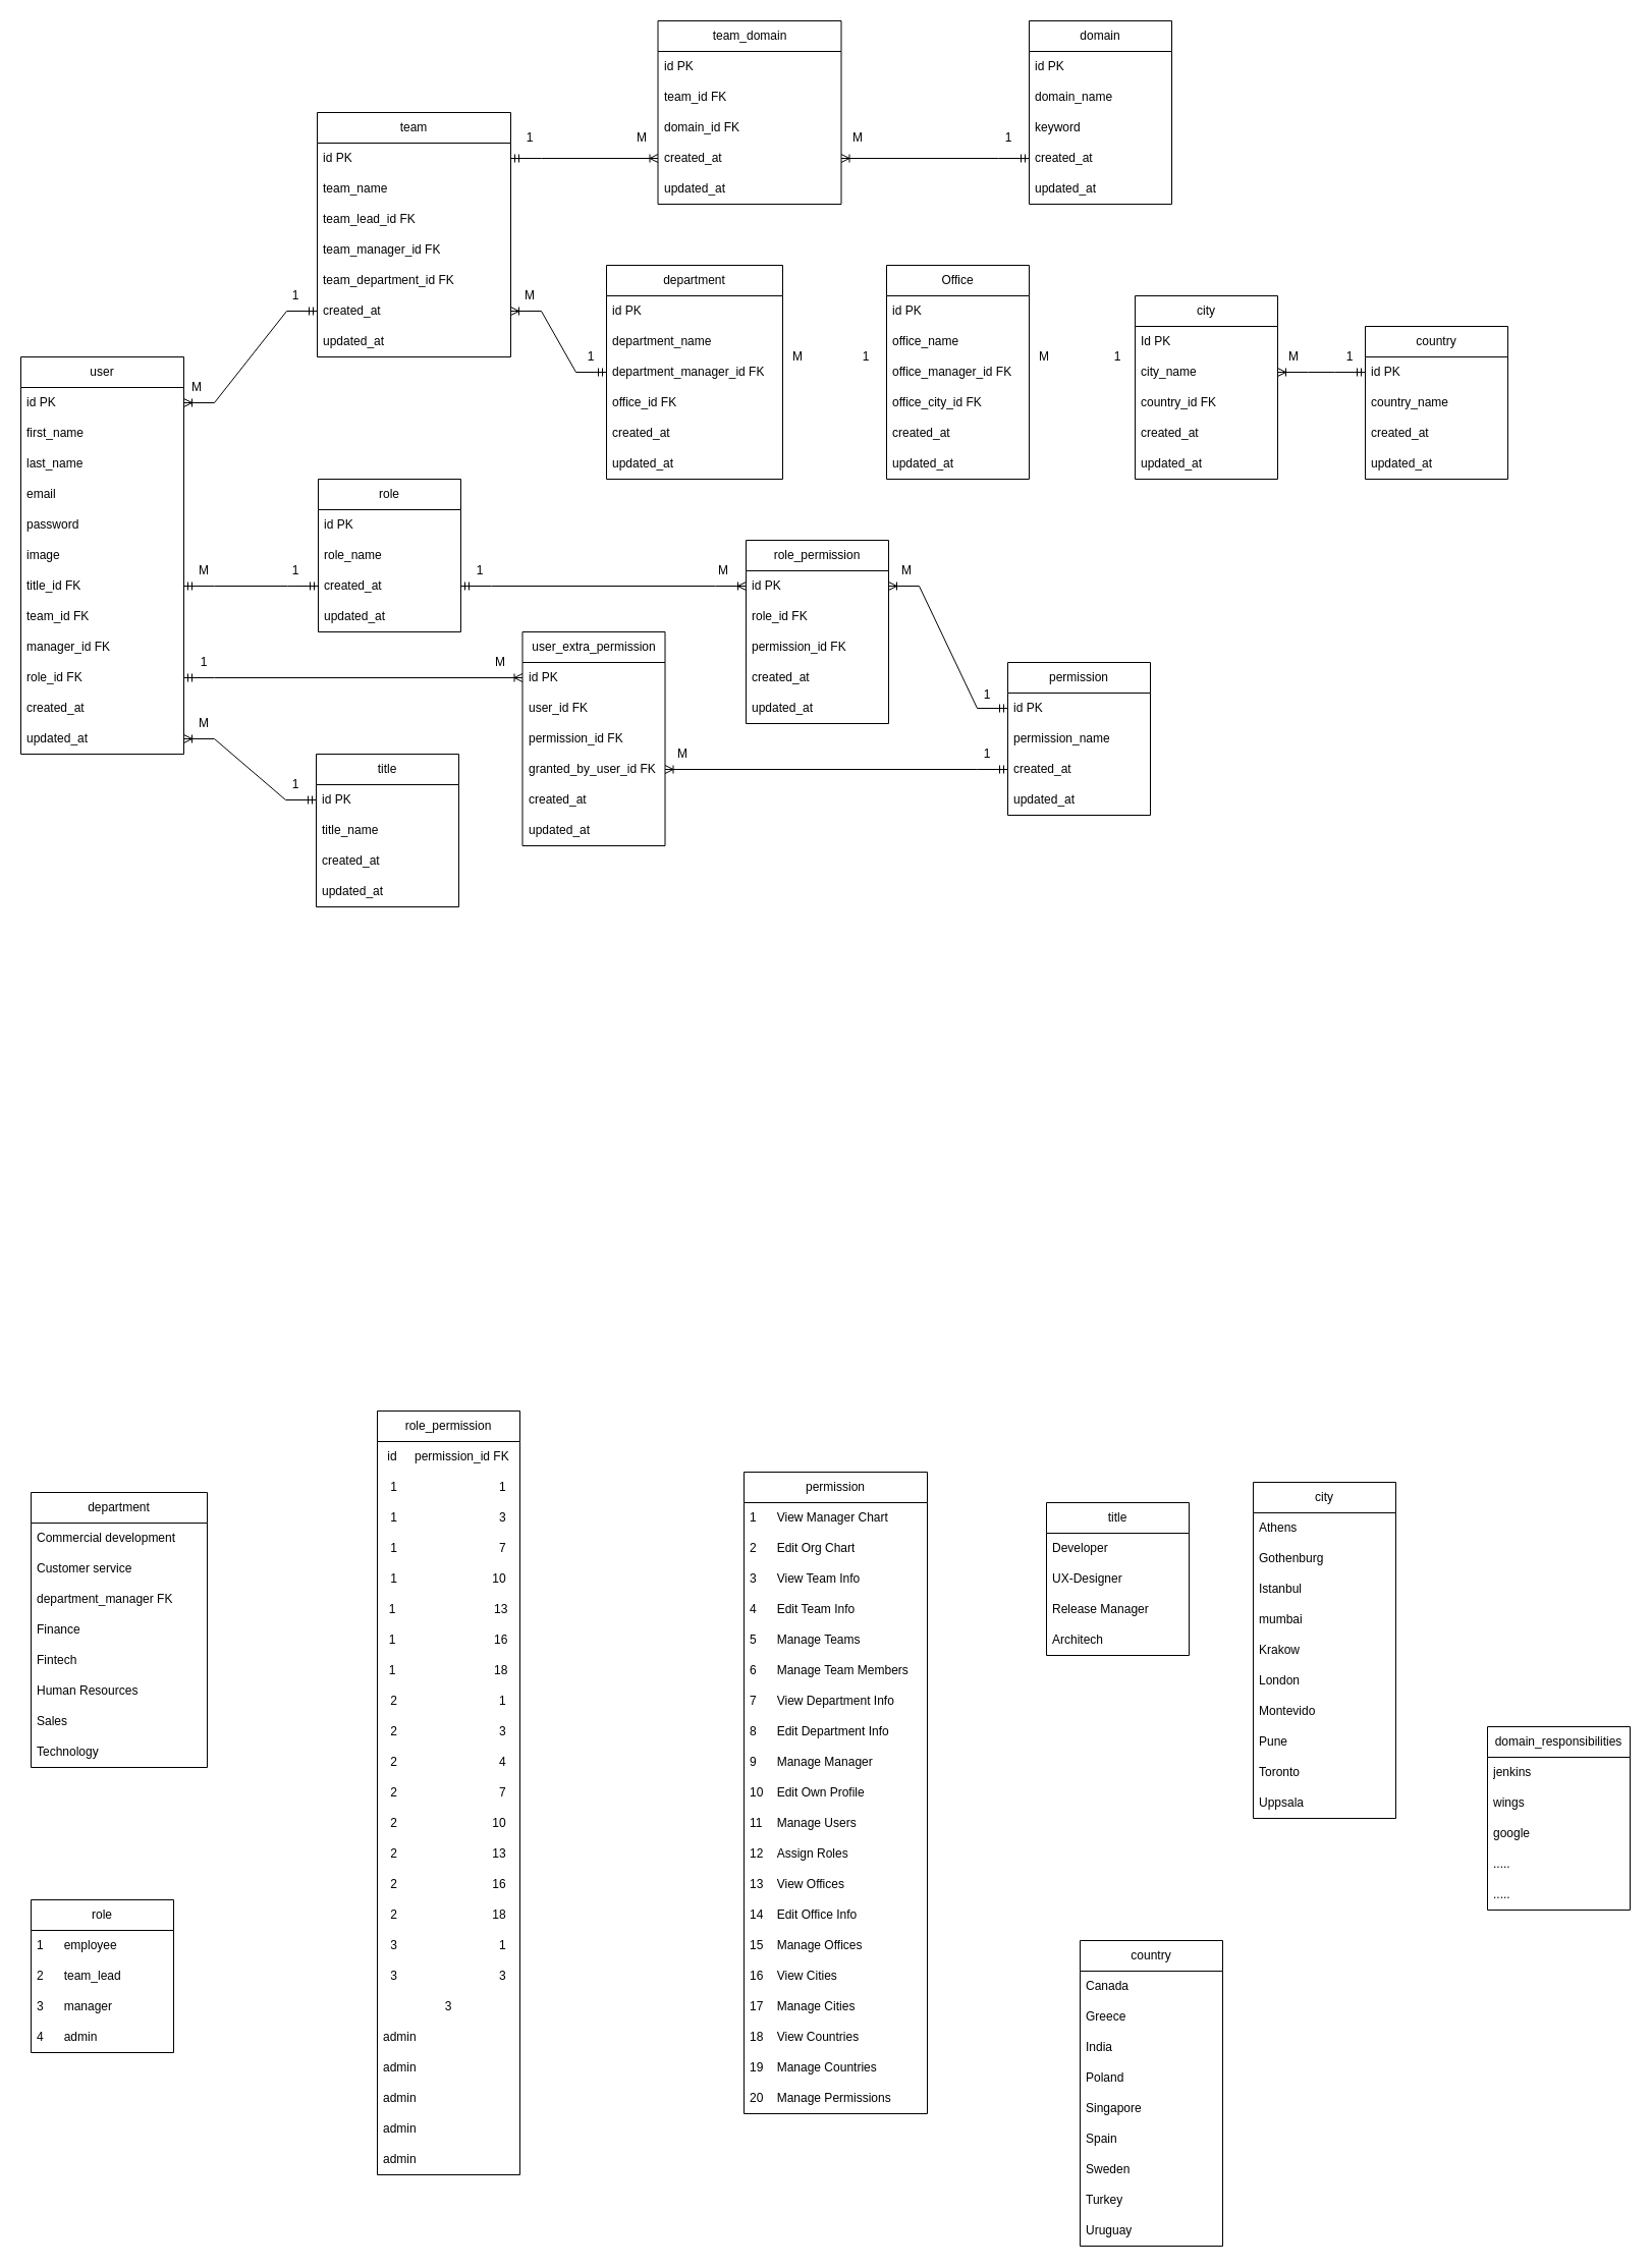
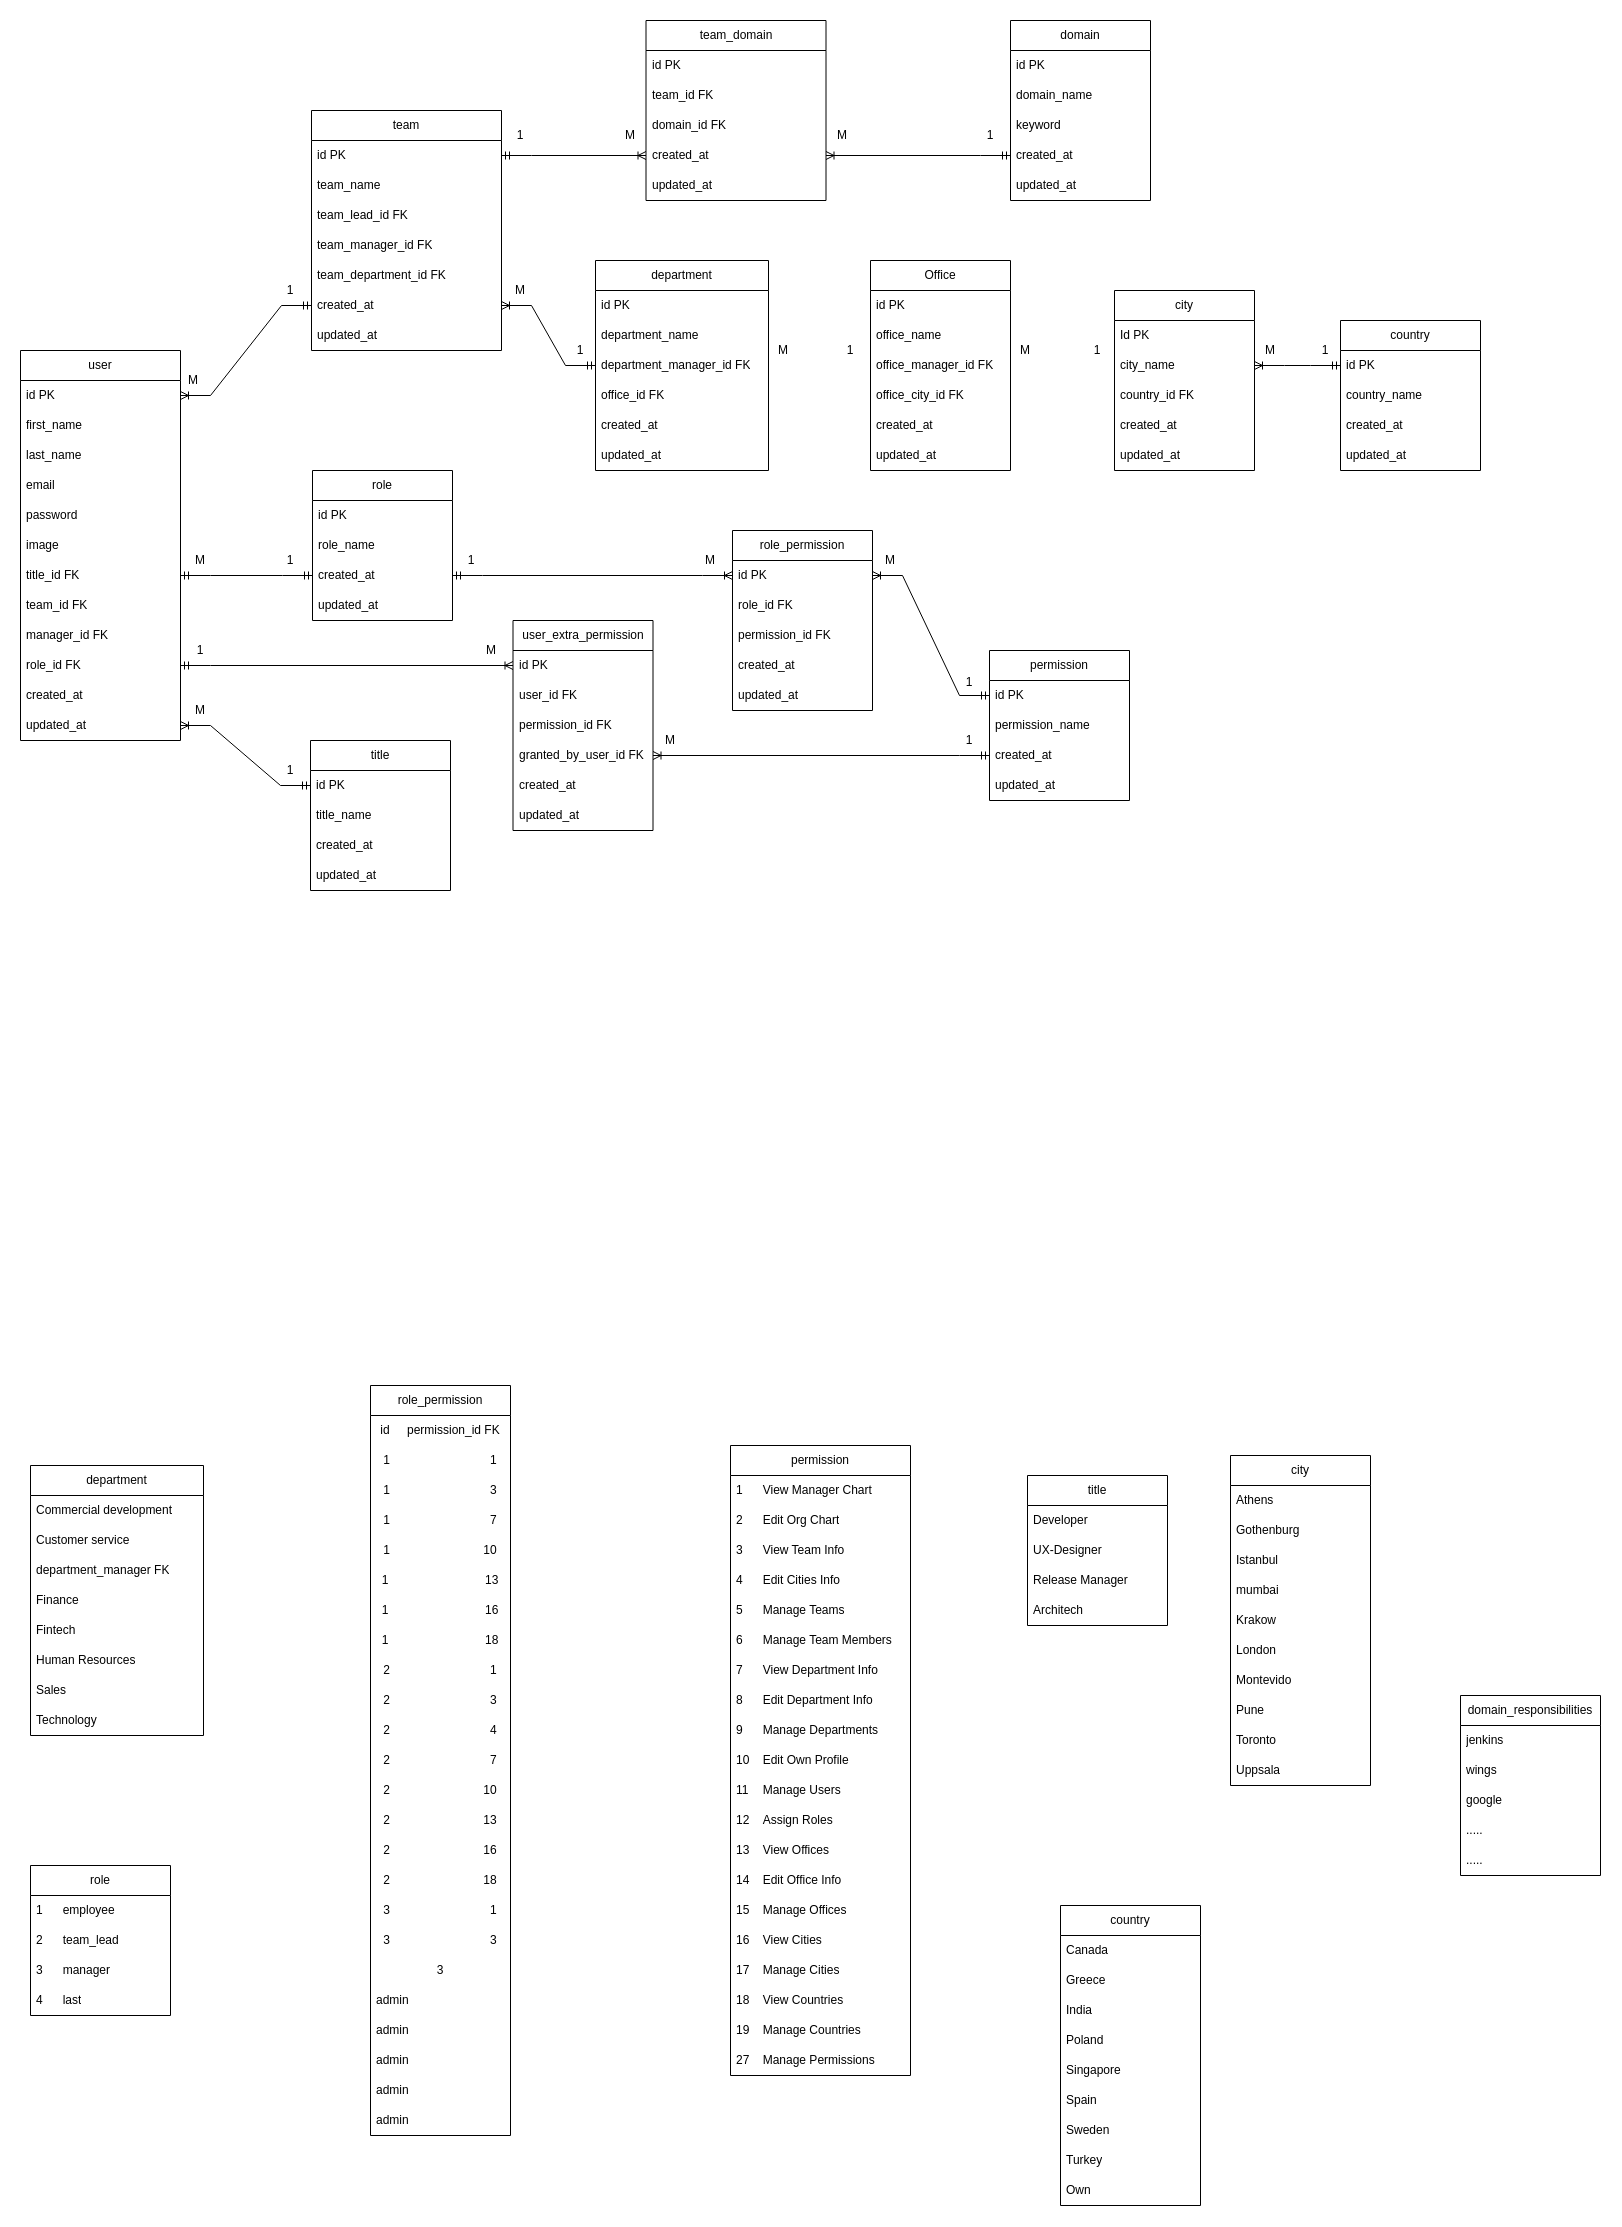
- <mxCell id="58" value="4&lt;span style=&quot;white-space: pre;&quot;&gt;&#09;&lt;/span&gt;Edit Team Info" style="text;strokeColor=none;fillColor=none;align=left;verticalAlign=middle;spacingLeft=4;spacingRight=4;overflow=hidden;points=[[0,0.5],[1,0.5]];portConstraint=eastwest;rotatable=0;whiteSpace=wrap;html=1;" parent="54" vertex="1"><mxGeometry y="120" width="180" height="30" as="geometry" /></mxCell>
+ <mxCell id="58" value="4&lt;span style=&quot;white-space: pre;&quot;&gt;&#09;&lt;/span&gt;Edit Cities Info" style="text;strokeColor=none;fillColor=none;align=left;verticalAlign=middle;spacingLeft=4;spacingRight=4;overflow=hidden;points=[[0,0.5],[1,0.5]];portConstraint=eastwest;rotatable=0;whiteSpace=wrap;html=1;" parent="54" vertex="1"><mxGeometry y="120" width="180" height="30" as="geometry" /></mxCell>
- <mxCell id="63" value="9&lt;span style=&quot;white-space: pre;&quot;&gt;&#09;&lt;/span&gt;Manage Manager" style="text;strokeColor=none;fillColor=none;align=left;verticalAlign=middle;spacingLeft=4;spacingRight=4;overflow=hidden;points=[[0,0.5],[1,0.5]];portConstraint=eastwest;rotatable=0;whiteSpace=wrap;html=1;" parent="54" vertex="1"><mxGeometry y="270" width="180" height="30" as="geometry" /></mxCell>
+ <mxCell id="63" value="9&lt;span style=&quot;white-space: pre;&quot;&gt;&#09;&lt;/span&gt;Manage Departments" style="text;strokeColor=none;fillColor=none;align=left;verticalAlign=middle;spacingLeft=4;spacingRight=4;overflow=hidden;points=[[0,0.5],[1,0.5]];portConstraint=eastwest;rotatable=0;whiteSpace=wrap;html=1;" parent="54" vertex="1"><mxGeometry y="270" width="180" height="30" as="geometry" /></mxCell>
- <mxCell id="53" value="4&lt;span style=&quot;white-space: pre;&quot;&gt;&#09;&lt;/span&gt;admin" style="text;strokeColor=none;fillColor=none;align=left;verticalAlign=middle;spacingLeft=4;spacingRight=4;overflow=hidden;points=[[0,0.5],[1,0.5]];portConstraint=eastwest;rotatable=0;whiteSpace=wrap;html=1;" parent="49" vertex="1"><mxGeometry y="120" width="140" height="30" as="geometry" /></mxCell>
+ <mxCell id="53" value="4&lt;span style=&quot;white-space: pre;&quot;&gt;&#09;&lt;/span&gt;last" style="text;strokeColor=none;fillColor=none;align=left;verticalAlign=middle;spacingLeft=4;spacingRight=4;overflow=hidden;points=[[0,0.5],[1,0.5]];portConstraint=eastwest;rotatable=0;whiteSpace=wrap;html=1;" parent="49" vertex="1"><mxGeometry y="120" width="140" height="30" as="geometry" /></mxCell>
- <mxCell id="74" value="20&lt;span style=&quot;white-space: pre;&quot;&gt;&#09;&lt;/span&gt;Manage Permissions" style="text;strokeColor=none;fillColor=none;align=left;verticalAlign=middle;spacingLeft=4;spacingRight=4;overflow=hidden;points=[[0,0.5],[1,0.5]];portConstraint=eastwest;rotatable=0;whiteSpace=wrap;html=1;" parent="54" vertex="1"><mxGeometry y="600" width="180" height="30" as="geometry" /></mxCell>
+ <mxCell id="74" value="27&lt;span style=&quot;white-space: pre;&quot;&gt;&#09;&lt;/span&gt;Manage Permissions" style="text;strokeColor=none;fillColor=none;align=left;verticalAlign=middle;spacingLeft=4;spacingRight=4;overflow=hidden;points=[[0,0.5],[1,0.5]];portConstraint=eastwest;rotatable=0;whiteSpace=wrap;html=1;" parent="54" vertex="1"><mxGeometry y="600" width="180" height="30" as="geometry" /></mxCell>
- <mxCell id="177" value="Uruguay" style="text;strokeColor=none;fillColor=none;align=left;verticalAlign=middle;spacingLeft=4;spacingRight=4;overflow=hidden;points=[[0,0.5],[1,0.5]];portConstraint=eastwest;rotatable=0;whiteSpace=wrap;html=1;" parent="168" vertex="1"><mxGeometry y="270" width="140" height="30" as="geometry" /></mxCell>
+ <mxCell id="177" value="Own" style="text;strokeColor=none;fillColor=none;align=left;verticalAlign=middle;spacingLeft=4;spacingRight=4;overflow=hidden;points=[[0,0.5],[1,0.5]];portConstraint=eastwest;rotatable=0;whiteSpace=wrap;html=1;" parent="168" vertex="1"><mxGeometry y="270" width="140" height="30" as="geometry" /></mxCell>
